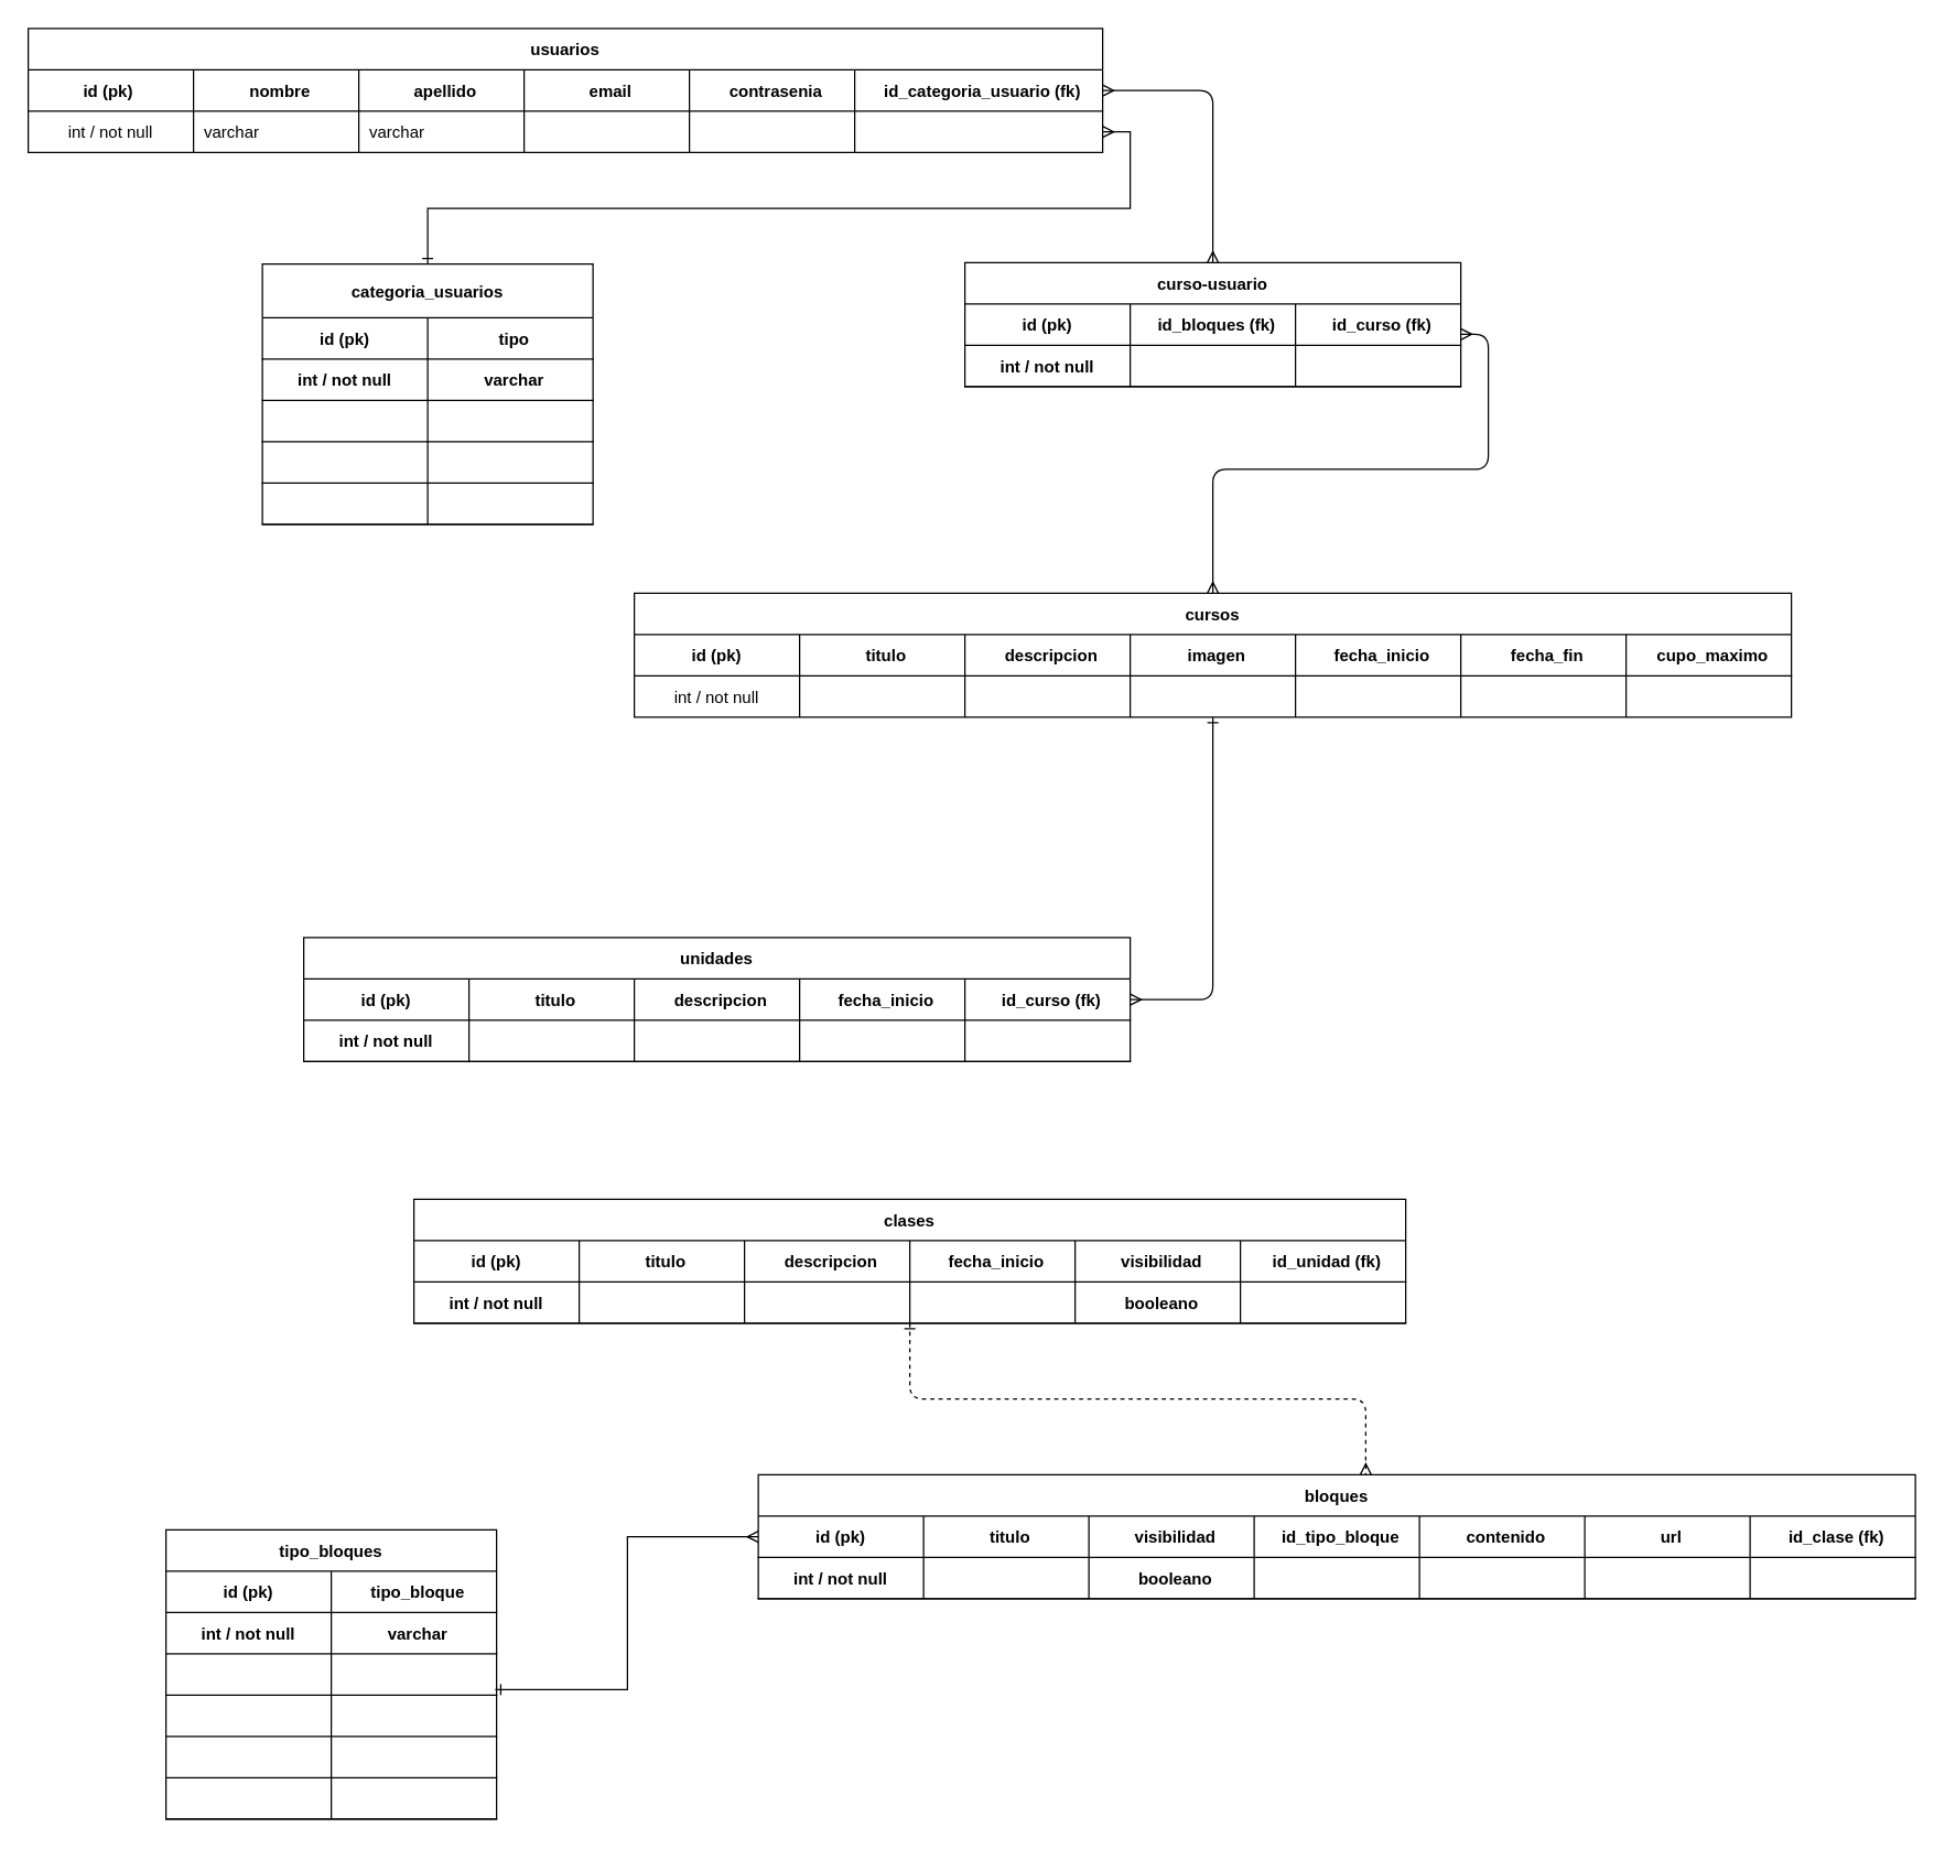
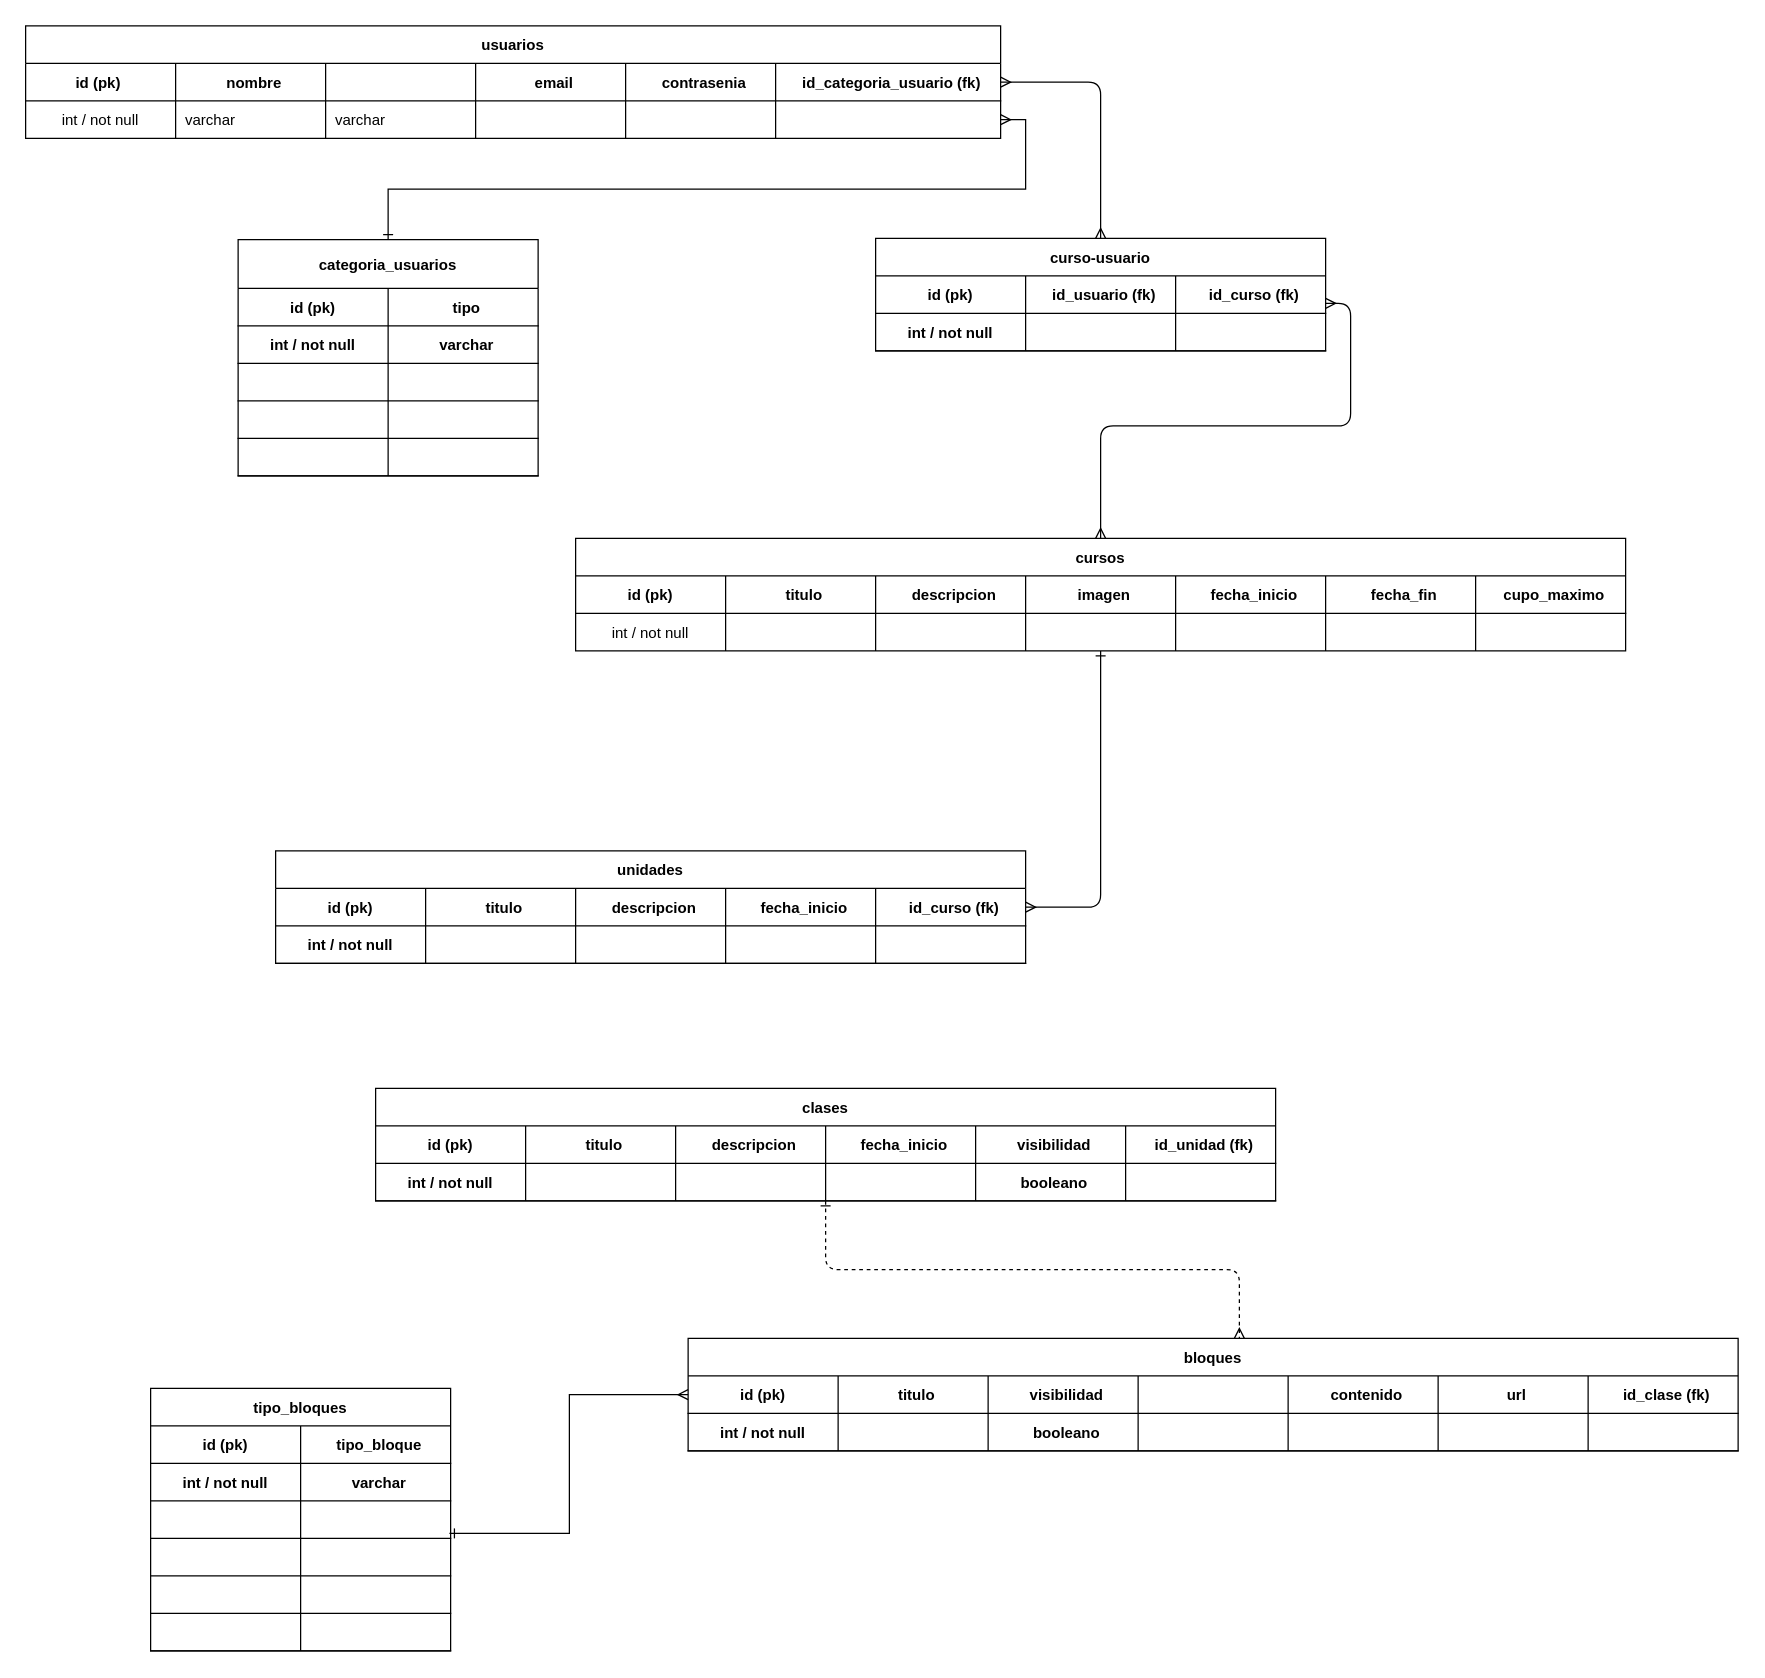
- <mxCell id="6" value="apellido" style="shape=partialRectangle;overflow=hidden;connectable=0;fillColor=none;top=0;left=0;bottom=0;right=0;align=center;spacingLeft=6;fontStyle=1;shadow=0;" parent="3" vertex="1"><mxGeometry x="240" width="120" height="30" as="geometry"><mxRectangle width="120" height="30" as="alternateBounds" /></mxGeometry></mxCell>
- <mxCell id="52" value="id_bloques (fk)" style="shape=partialRectangle;overflow=hidden;connectable=0;fillColor=none;top=0;left=0;bottom=0;right=0;align=center;spacingLeft=6;fontStyle=1;shadow=0;" parent="50" vertex="1"><mxGeometry x="120" width="120" height="30" as="geometry"><mxRectangle width="120" height="30" as="alternateBounds" /></mxGeometry></mxCell>
+ <mxCell id="52" value="id_usuario (fk)" style="shape=partialRectangle;overflow=hidden;connectable=0;fillColor=none;top=0;left=0;bottom=0;right=0;align=center;spacingLeft=6;fontStyle=1;shadow=0;" parent="50" vertex="1"><mxGeometry x="120" width="120" height="30" as="geometry"><mxRectangle width="120" height="30" as="alternateBounds" /></mxGeometry></mxCell>
- <mxCell id="80" value="id_tipo_bloque" style="shape=partialRectangle;overflow=hidden;connectable=0;fillColor=none;top=0;left=0;bottom=0;right=0;align=center;spacingLeft=6;fontStyle=1;shadow=0;" parent="76" vertex="1"><mxGeometry x="360" width="120" height="30" as="geometry"><mxRectangle width="120" height="30" as="alternateBounds" /></mxGeometry></mxCell>
